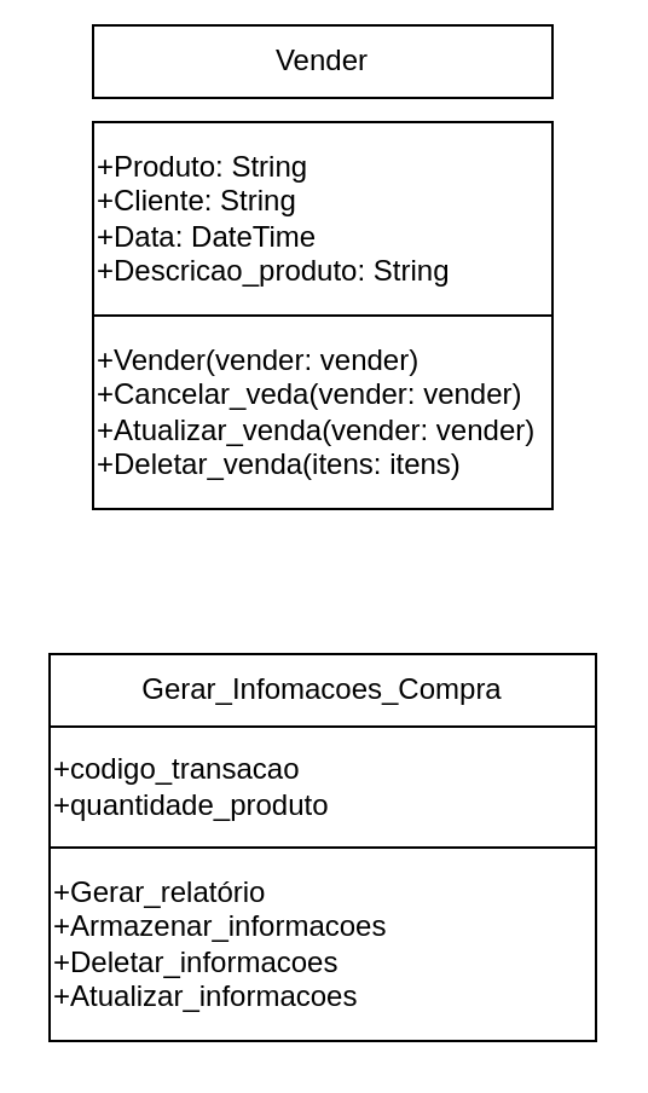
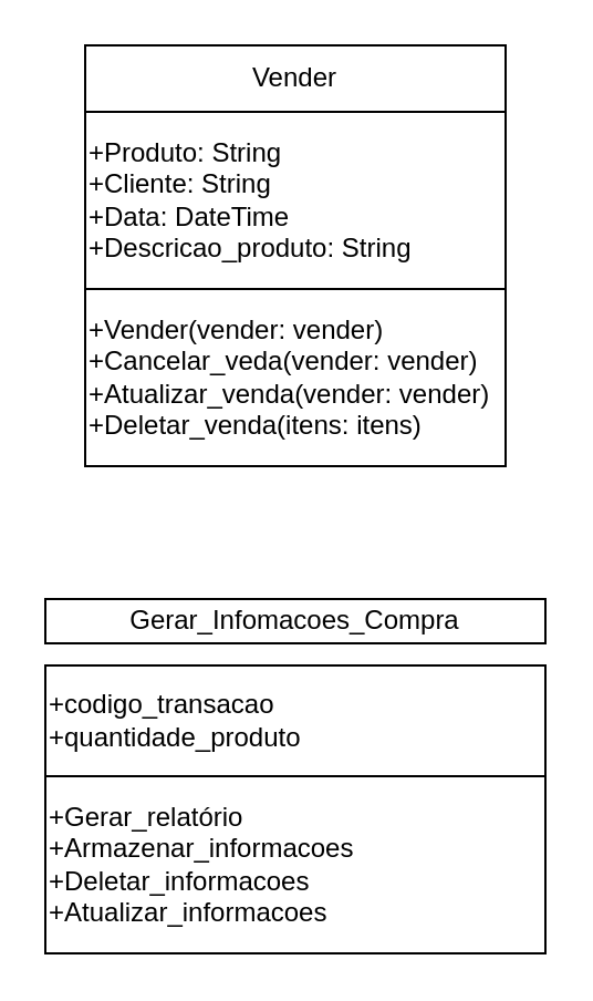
- <mxCell id="2" value="Vender" style="rounded=0;whiteSpace=wrap;html=1;" vertex="1" parent="1"><mxGeometry x="38" y="10" width="190" height="30" as="geometry" /></mxCell>
+ <mxCell id="2" value="Vender" style="rounded=0;whiteSpace=wrap;html=1;" vertex="1" parent="1"><mxGeometry x="38" y="20" width="190" height="30" as="geometry" /></mxCell>
- <mxCell id="3" value="Gerar_Infomacoes_Compra" style="rounded=0;whiteSpace=wrap;html=1;" vertex="1" parent="1"><mxGeometry x="20" y="270" width="226" height="30" as="geometry" /></mxCell>
+ <mxCell id="3" value="Gerar_Infomacoes_Compra" style="rounded=0;whiteSpace=wrap;html=1;" vertex="1" parent="1"><mxGeometry x="20" y="270" width="226" height="20" as="geometry" /></mxCell>
